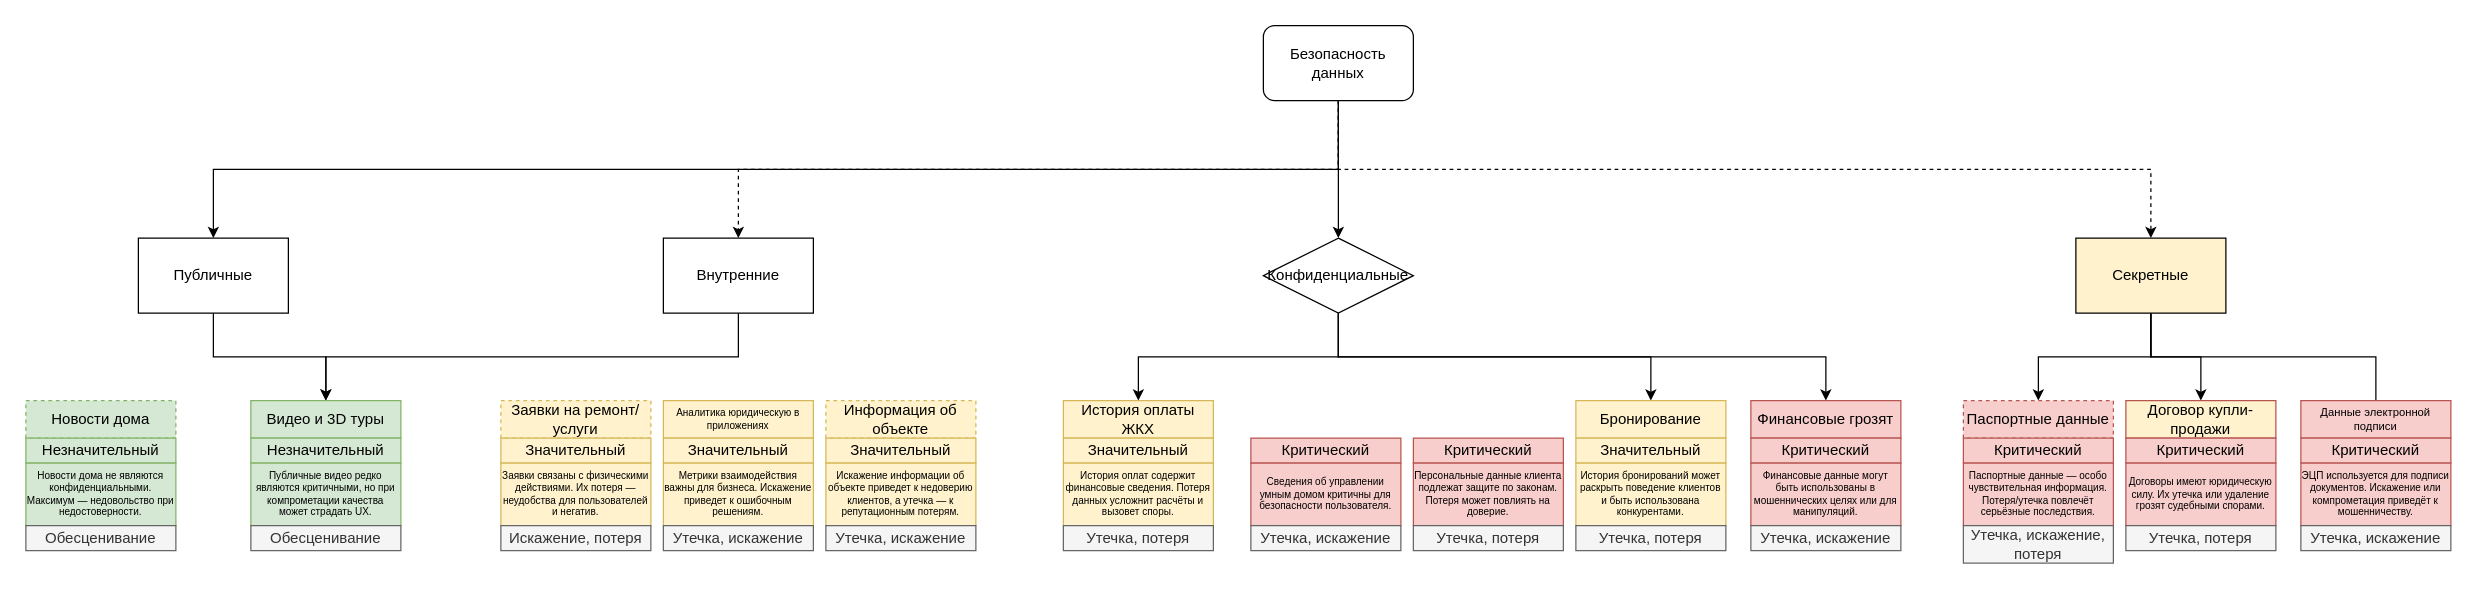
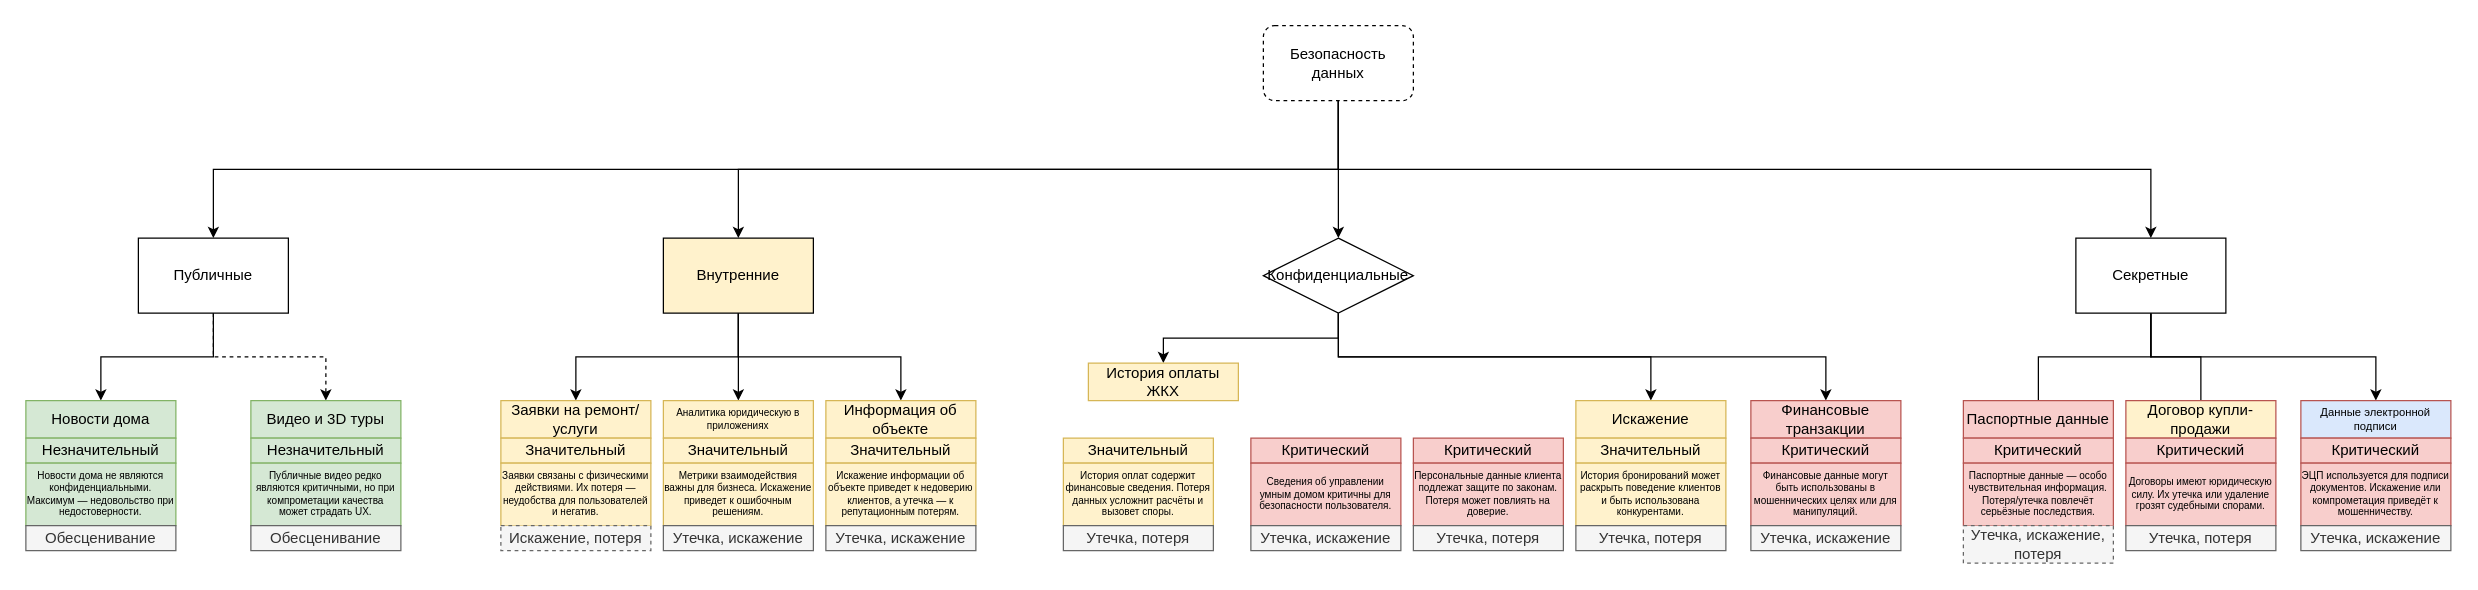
- <mxCell id="6" value="Безопасность данных" style="rounded=1;whiteSpace=wrap;html=1;" vertex="1" parent="1"><mxGeometry x="1010" y="20" width="120" height="60" as="geometry" /></mxCell>
+ <mxCell id="6" value="Безопасность данных" style="rounded=1;whiteSpace=wrap;html=1;dashed=1;" vertex="1" parent="1"><mxGeometry x="1010" y="20" width="120" height="60" as="geometry" /></mxCell>
- <mxCell id="5" style="edgeStyle=orthogonalEdgeStyle;rounded=0;orthogonalLoop=1;jettySize=auto;html=1;exitX=0.5;exitY=1;exitDx=0;exitDy=0;entryX=0.5;entryY=0;entryDx=0;entryDy=0;dashed=1;" edge="1" parent="1" source="6" target="21"><mxGeometry relative="1" as="geometry" /></mxCell>
+ <mxCell id="5" style="edgeStyle=orthogonalEdgeStyle;rounded=0;orthogonalLoop=1;jettySize=auto;html=1;exitX=0.5;exitY=1;exitDx=0;exitDy=0;entryX=0.5;entryY=0;entryDx=0;entryDy=0;" edge="1" parent="1" source="6" target="21"><mxGeometry relative="1" as="geometry" /></mxCell>
- <mxCell id="3" style="edgeStyle=orthogonalEdgeStyle;rounded=0;orthogonalLoop=1;jettySize=auto;html=1;exitX=0.5;exitY=1;exitDx=0;exitDy=0;entryX=0.5;entryY=0;entryDx=0;entryDy=0;dashed=1;" edge="1" parent="1" source="6" target="13"><mxGeometry relative="1" as="geometry" /></mxCell>
+ <mxCell id="3" style="edgeStyle=orthogonalEdgeStyle;rounded=0;orthogonalLoop=1;jettySize=auto;html=1;exitX=0.5;exitY=1;exitDx=0;exitDy=0;entryX=0.5;entryY=0;entryDx=0;entryDy=0;" edge="1" parent="1" source="6" target="13"><mxGeometry relative="1" as="geometry" /></mxCell>
- <mxCell id="13" value="Внутренние" style="rounded=0;whiteSpace=wrap;html=1;" vertex="1" parent="1"><mxGeometry x="530" y="190" width="120" height="60" as="geometry" /></mxCell>
+ <mxCell id="13" value="Внутренние" style="rounded=0;whiteSpace=wrap;html=1;fillColor=#fff2cc;" vertex="1" parent="1"><mxGeometry x="530" y="190" width="120" height="60" as="geometry" /></mxCell>
- <mxCell id="21" value="Секретные" style="rounded=0;whiteSpace=wrap;html=1;fillColor=#fff2cc;" vertex="1" parent="1"><mxGeometry x="1660" y="190" width="120" height="60" as="geometry" /></mxCell>
+ <mxCell id="21" value="Секретные" style="rounded=0;whiteSpace=wrap;html=1;" vertex="1" parent="1"><mxGeometry x="1660" y="190" width="120" height="60" as="geometry" /></mxCell>
+ <mxCell id="8" style="edgeStyle=orthogonalEdgeStyle;rounded=0;orthogonalLoop=1;jettySize=auto;html=1;exitX=0.5;exitY=1;exitDx=0;exitDy=0;" edge="1" parent="1" source="9" target="53"><mxGeometry relative="1" as="geometry" /></mxCell>
- <mxCell id="7" style="edgeStyle=orthogonalEdgeStyle;rounded=0;orthogonalLoop=1;jettySize=auto;html=1;exitX=0.5;exitY=1;exitDx=0;exitDy=0;entryX=0.5;entryY=0;entryDx=0;entryDy=0;" edge="1" parent="1" source="9" target="30"><mxGeometry relative="1" as="geometry" /></mxCell>
+ <mxCell id="7" style="edgeStyle=orthogonalEdgeStyle;rounded=0;orthogonalLoop=1;jettySize=auto;html=1;exitX=0.5;exitY=1;exitDx=0;exitDy=0;entryX=0.5;entryY=0;entryDx=0;entryDy=0;dashed=1;" edge="1" parent="1" source="9" target="30"><mxGeometry relative="1" as="geometry" /></mxCell>
- <mxCell id="11" style="edgeStyle=orthogonalEdgeStyle;rounded=0;orthogonalLoop=1;jettySize=auto;html=1;exitX=0.5;exitY=1;exitDx=0;exitDy=0;" edge="1" parent="1" source="13" target="30"><mxGeometry relative="1" as="geometry" /></mxCell>
+ <mxCell id="11" style="edgeStyle=orthogonalEdgeStyle;rounded=0;orthogonalLoop=1;jettySize=auto;html=1;exitX=0.5;exitY=1;exitDx=0;exitDy=0;" edge="1" parent="1" source="13" target="33"><mxGeometry relative="1" as="geometry" /></mxCell>
+ <mxCell id="10" style="edgeStyle=orthogonalEdgeStyle;rounded=0;orthogonalLoop=1;jettySize=auto;html=1;exitX=0.5;exitY=1;exitDx=0;exitDy=0;" edge="1" parent="1" source="13" target="24"><mxGeometry relative="1" as="geometry" /></mxCell>
+ <mxCell id="12" style="edgeStyle=orthogonalEdgeStyle;rounded=0;orthogonalLoop=1;jettySize=auto;html=1;exitX=0.5;exitY=1;exitDx=0;exitDy=0;entryX=0.5;entryY=0;entryDx=0;entryDy=0;" edge="1" parent="1" source="13" target="48"><mxGeometry relative="1" as="geometry" /></mxCell>
- <mxCell id="19" style="edgeStyle=orthogonalEdgeStyle;rounded=0;orthogonalLoop=1;jettySize=auto;html=1;exitX=0.5;exitY=1;exitDx=0;exitDy=0;entryX=0.5;entryY=0;entryDx=0;entryDy=0;" edge="1" parent="1" source="21" target="39"><mxGeometry relative="1" as="geometry" /></mxCell>
+ <mxCell id="19" style="edgeStyle=orthogonalEdgeStyle;rounded=0;orthogonalLoop=1;jettySize=auto;html=1;exitX=0.5;exitY=1;exitDx=0;exitDy=0;entryX=0.5;entryY=0;entryDx=0;entryDy=0;endArrow=none;" edge="1" parent="1" source="21" target="39"><mxGeometry relative="1" as="geometry" /></mxCell>
- <mxCell id="18" style="edgeStyle=orthogonalEdgeStyle;rounded=0;orthogonalLoop=1;jettySize=auto;html=1;exitX=0.5;exitY=1;exitDx=0;exitDy=0;entryX=0.5;entryY=0;entryDx=0;entryDy=0;" edge="1" parent="1" source="21" target="36"><mxGeometry relative="1" as="geometry" /></mxCell>
+ <mxCell id="18" style="edgeStyle=orthogonalEdgeStyle;rounded=0;orthogonalLoop=1;jettySize=auto;html=1;exitX=0.5;exitY=1;exitDx=0;exitDy=0;entryX=0.5;entryY=0;entryDx=0;entryDy=0;endArrow=none;" edge="1" parent="1" source="21" target="36"><mxGeometry relative="1" as="geometry" /></mxCell>
- <mxCell id="20" style="edgeStyle=orthogonalEdgeStyle;rounded=0;orthogonalLoop=1;jettySize=auto;html=1;exitX=0.5;exitY=1;exitDx=0;exitDy=0;endArrow=none;" edge="1" parent="1" source="21" target="42"><mxGeometry relative="1" as="geometry" /></mxCell>
+ <mxCell id="20" style="edgeStyle=orthogonalEdgeStyle;rounded=0;orthogonalLoop=1;jettySize=auto;html=1;exitX=0.5;exitY=1;exitDx=0;exitDy=0;" edge="1" parent="1" source="21" target="42"><mxGeometry relative="1" as="geometry" /></mxCell>
- <mxCell id="53" value="Новости дома" style="rounded=0;whiteSpace=wrap;html=1;fillColor=#d5e8d4;strokeColor=#82b366;dashed=1;" vertex="1" parent="1"><mxGeometry x="20" y="320" width="120" height="30" as="geometry" /></mxCell>
+ <mxCell id="53" value="Новости дома" style="rounded=0;whiteSpace=wrap;html=1;fillColor=#d5e8d4;strokeColor=#82b366;" vertex="1" parent="1"><mxGeometry x="20" y="320" width="120" height="30" as="geometry" /></mxCell>
- <mxCell id="48" value="Заявки на ремонт/услуги" style="rounded=0;whiteSpace=wrap;html=1;fillColor=#fff2cc;strokeColor=#d6b656;dashed=1;" vertex="1" parent="1"><mxGeometry x="400" y="320" width="120" height="30" as="geometry" /></mxCell>
+ <mxCell id="48" value="Заявки на ремонт/услуги" style="rounded=0;whiteSpace=wrap;html=1;fillColor=#fff2cc;strokeColor=#d6b656;" vertex="1" parent="1"><mxGeometry x="400" y="320" width="120" height="30" as="geometry" /></mxCell>
- <mxCell id="24" value="Информация об объекте" style="rounded=0;whiteSpace=wrap;html=1;fillColor=#fff2cc;strokeColor=#d6b656;dashed=1;" vertex="1" parent="1"><mxGeometry x="660" y="320" width="120" height="30" as="geometry" /></mxCell>
+ <mxCell id="24" value="Информация об объекте" style="rounded=0;whiteSpace=wrap;html=1;fillColor=#fff2cc;strokeColor=#d6b656;" vertex="1" parent="1"><mxGeometry x="660" y="320" width="120" height="30" as="geometry" /></mxCell>
- <mxCell id="45" value="История оплаты ЖКХ" style="rounded=0;whiteSpace=wrap;html=1;fillColor=#fff2cc;strokeColor=#d6b656;" vertex="1" parent="1"><mxGeometry x="850" y="320" width="120" height="30" as="geometry" /></mxCell>
+ <mxCell id="45" value="История оплаты ЖКХ" style="rounded=0;whiteSpace=wrap;html=1;fillColor=#fff2cc;strokeColor=#d6b656;" vertex="1" parent="1"><mxGeometry x="870" y="290" width="120" height="30" as="geometry" /></mxCell>
- <mxCell id="27" value="Бронирование" style="rounded=0;whiteSpace=wrap;html=1;fillColor=#fff2cc;strokeColor=#d6b656;" vertex="1" parent="1"><mxGeometry x="1260" y="320" width="120" height="30" as="geometry" /></mxCell>
+ <mxCell id="27" value="Искажение" style="rounded=0;whiteSpace=wrap;html=1;fillColor=#fff2cc;strokeColor=#d6b656;" vertex="1" parent="1"><mxGeometry x="1260" y="320" width="120" height="30" as="geometry" /></mxCell>
- <mxCell id="56" value="Финансовые грозят" style="rounded=0;whiteSpace=wrap;html=1;fillColor=#f8cecc;strokeColor=#b85450;" vertex="1" parent="1"><mxGeometry x="1400" y="320" width="120" height="30" as="geometry" /></mxCell>
+ <mxCell id="56" value="Финансовые транзакции" style="rounded=0;whiteSpace=wrap;html=1;fillColor=#f8cecc;strokeColor=#b85450;" vertex="1" parent="1"><mxGeometry x="1400" y="320" width="120" height="30" as="geometry" /></mxCell>
- <mxCell id="39" value="Паспортные данные" style="rounded=0;whiteSpace=wrap;html=1;fillColor=#f8cecc;strokeColor=#b85450;dashed=1;" vertex="1" parent="1"><mxGeometry x="1570" y="320" width="120" height="30" as="geometry" /></mxCell>
+ <mxCell id="39" value="Паспортные данные" style="rounded=0;whiteSpace=wrap;html=1;fillColor=#f8cecc;strokeColor=#b85450;" vertex="1" parent="1"><mxGeometry x="1570" y="320" width="120" height="30" as="geometry" /></mxCell>
- <mxCell id="42" value="Данные электронной подписи" style="rounded=0;whiteSpace=wrap;html=1;fillColor=#f8cecc;strokeColor=#b85450;fontSize=9;" vertex="1" parent="1"><mxGeometry x="1840" y="320" width="120" height="30" as="geometry" /></mxCell>
+ <mxCell id="42" value="Данные электронной подписи" style="rounded=0;whiteSpace=wrap;html=1;fillColor=#dae8fc;strokeColor=#b85450;fontSize=9;" vertex="1" parent="1"><mxGeometry x="1840" y="320" width="120" height="30" as="geometry" /></mxCell>
- <mxCell id="61" value="Искажение, потеря" style="rounded=0;whiteSpace=wrap;html=1;fillColor=#f5f5f5;strokeColor=#666666;fontColor=#333333;" vertex="1" parent="1"><mxGeometry x="400" y="420" width="120" height="20" as="geometry" /></mxCell>
+ <mxCell id="61" value="Искажение, потеря" style="rounded=0;whiteSpace=wrap;html=1;fillColor=#f5f5f5;strokeColor=#666666;fontColor=#333333;dashed=1;" vertex="1" parent="1"><mxGeometry x="400" y="420" width="120" height="20" as="geometry" /></mxCell>
- <mxCell id="69" value="Утечка, искажение, потеря" style="rounded=0;whiteSpace=wrap;html=1;fillColor=#f5f5f5;strokeColor=#666666;fontColor=#333333;" vertex="1" parent="1"><mxGeometry x="1570" y="420" width="120" height="30" as="geometry" /></mxCell>
+ <mxCell id="69" value="Утечка, искажение, потеря" style="rounded=0;whiteSpace=wrap;html=1;fillColor=#f5f5f5;strokeColor=#666666;fontColor=#333333;dashed=1;" vertex="1" parent="1"><mxGeometry x="1570" y="420" width="120" height="30" as="geometry" /></mxCell>
